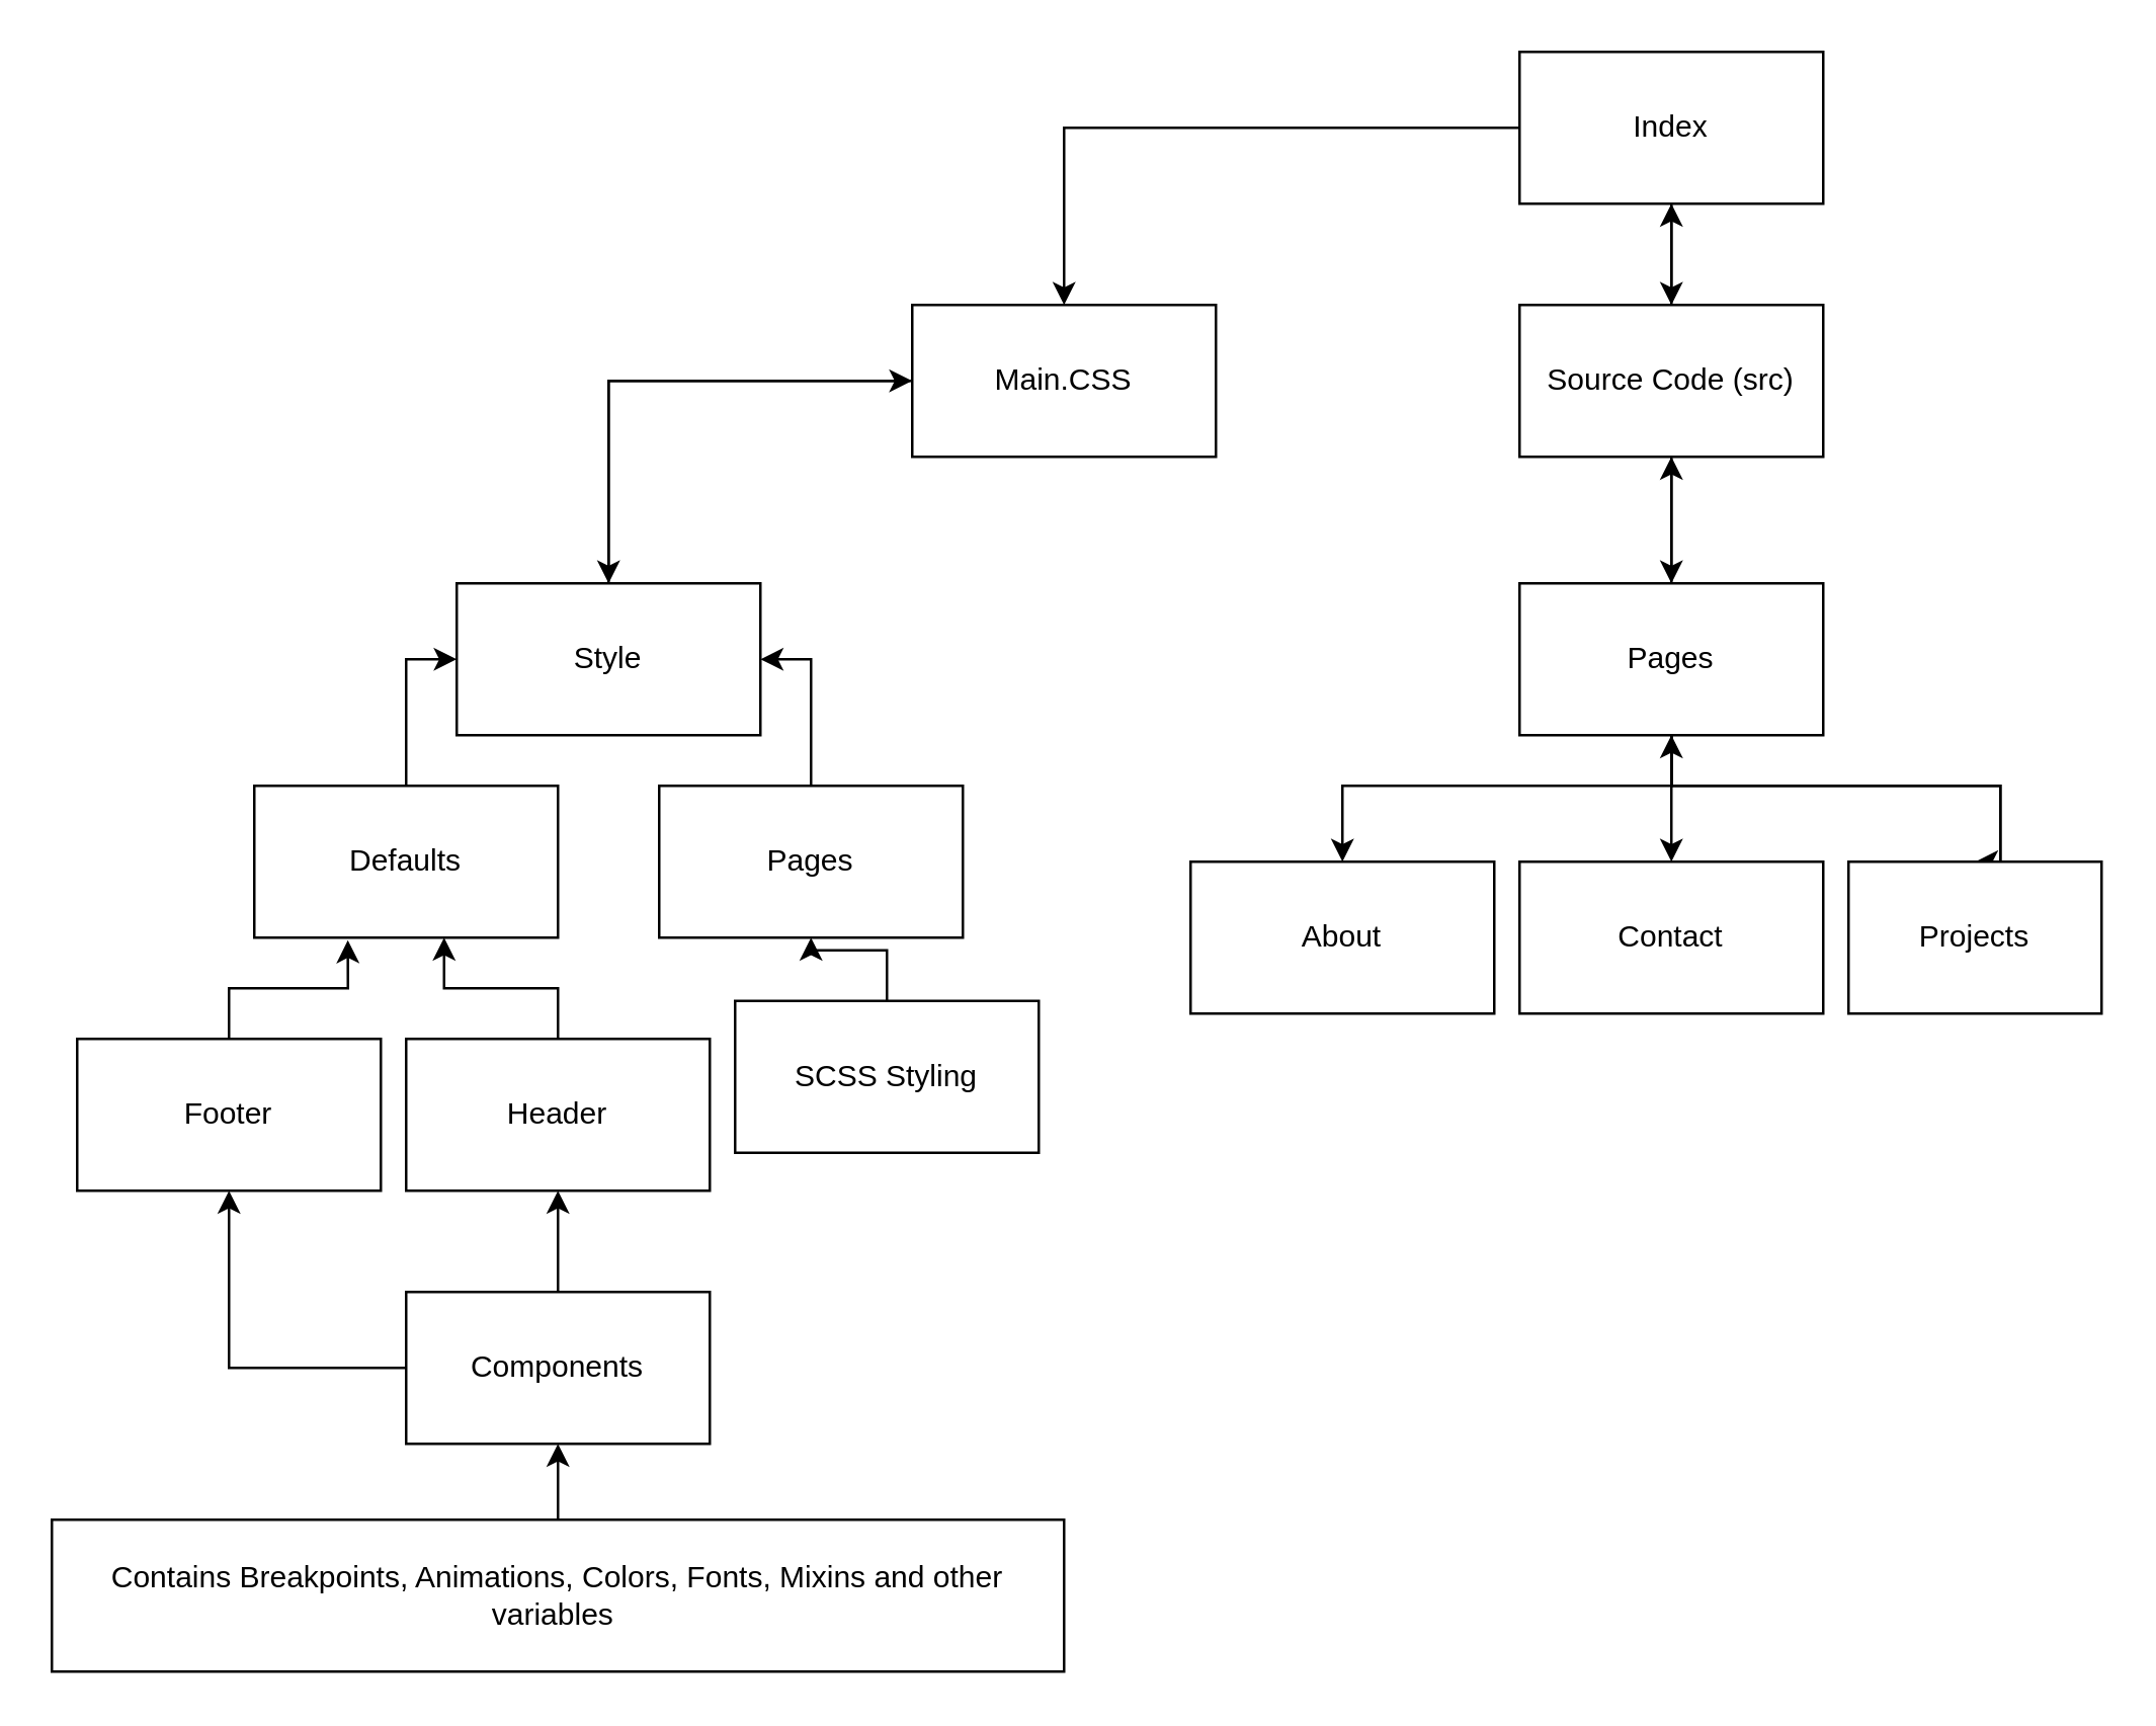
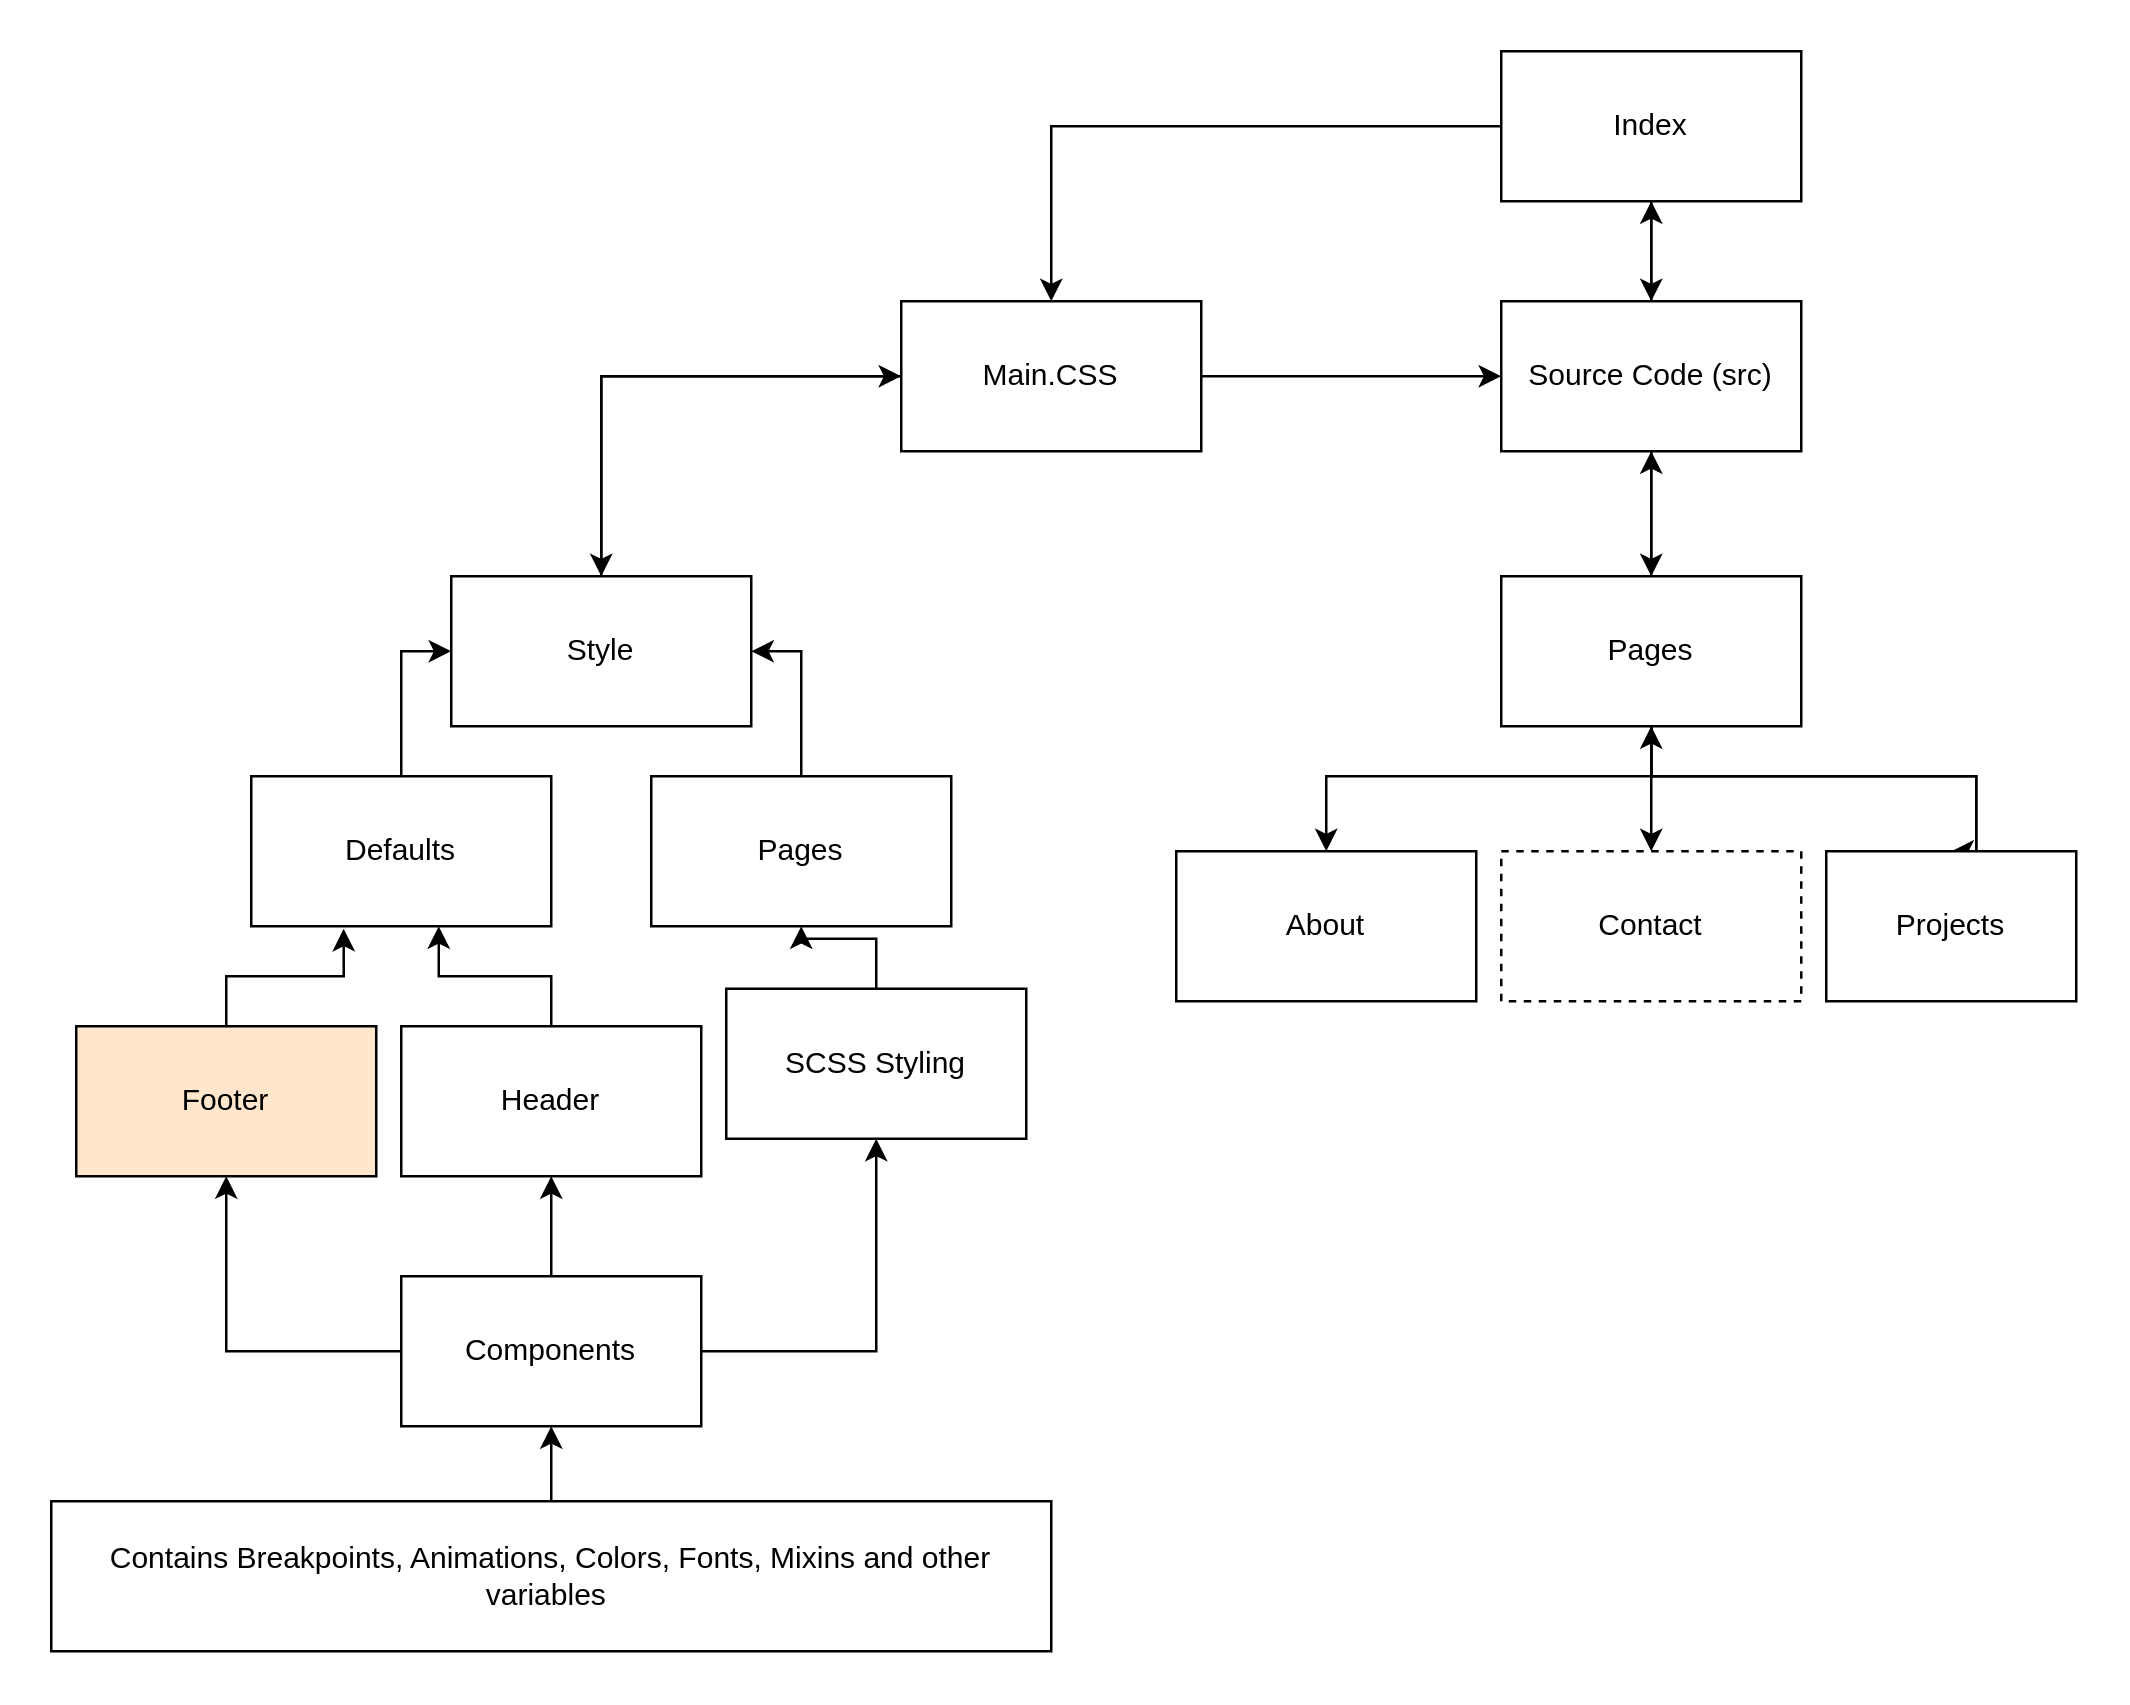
+ <mxCell id="16" style="edgeStyle=orthogonalEdgeStyle;rounded=0;orthogonalLoop=1;jettySize=auto;html=1;entryX=0;entryY=0.5;entryDx=0;entryDy=0;" edge="1" parent="1" source="17" target="38"><mxGeometry relative="1" as="geometry"><mxPoint x="740" y="150" as="targetPoint" /></mxGeometry></mxCell>
- <mxCell id="33" value="Contact" style="rounded=0;whiteSpace=wrap;html=1;" vertex="1" parent="1"><mxGeometry x="600" y="340" width="120" height="60" as="geometry" /></mxCell>
+ <mxCell id="33" value="Contact" style="rounded=0;whiteSpace=wrap;html=1;dashed=1;" vertex="1" parent="1"><mxGeometry x="600" y="340" width="120" height="60" as="geometry" /></mxCell>
- <mxCell id="19" value="Footer" style="rounded=0;whiteSpace=wrap;html=1;" vertex="1" parent="1"><mxGeometry x="30" y="410" width="120" height="60" as="geometry" /></mxCell>
+ <mxCell id="19" value="Footer" style="rounded=0;whiteSpace=wrap;html=1;fillColor=#ffe6cc;" vertex="1" parent="1"><mxGeometry x="30" y="410" width="120" height="60" as="geometry" /></mxCell>
+ <mxCell id="5" style="edgeStyle=orthogonalEdgeStyle;rounded=0;orthogonalLoop=1;jettySize=auto;html=1;entryX=0.5;entryY=1;entryDx=0;entryDy=0;" edge="1" parent="1" source="7" target="24"><mxGeometry relative="1" as="geometry" /></mxCell>
